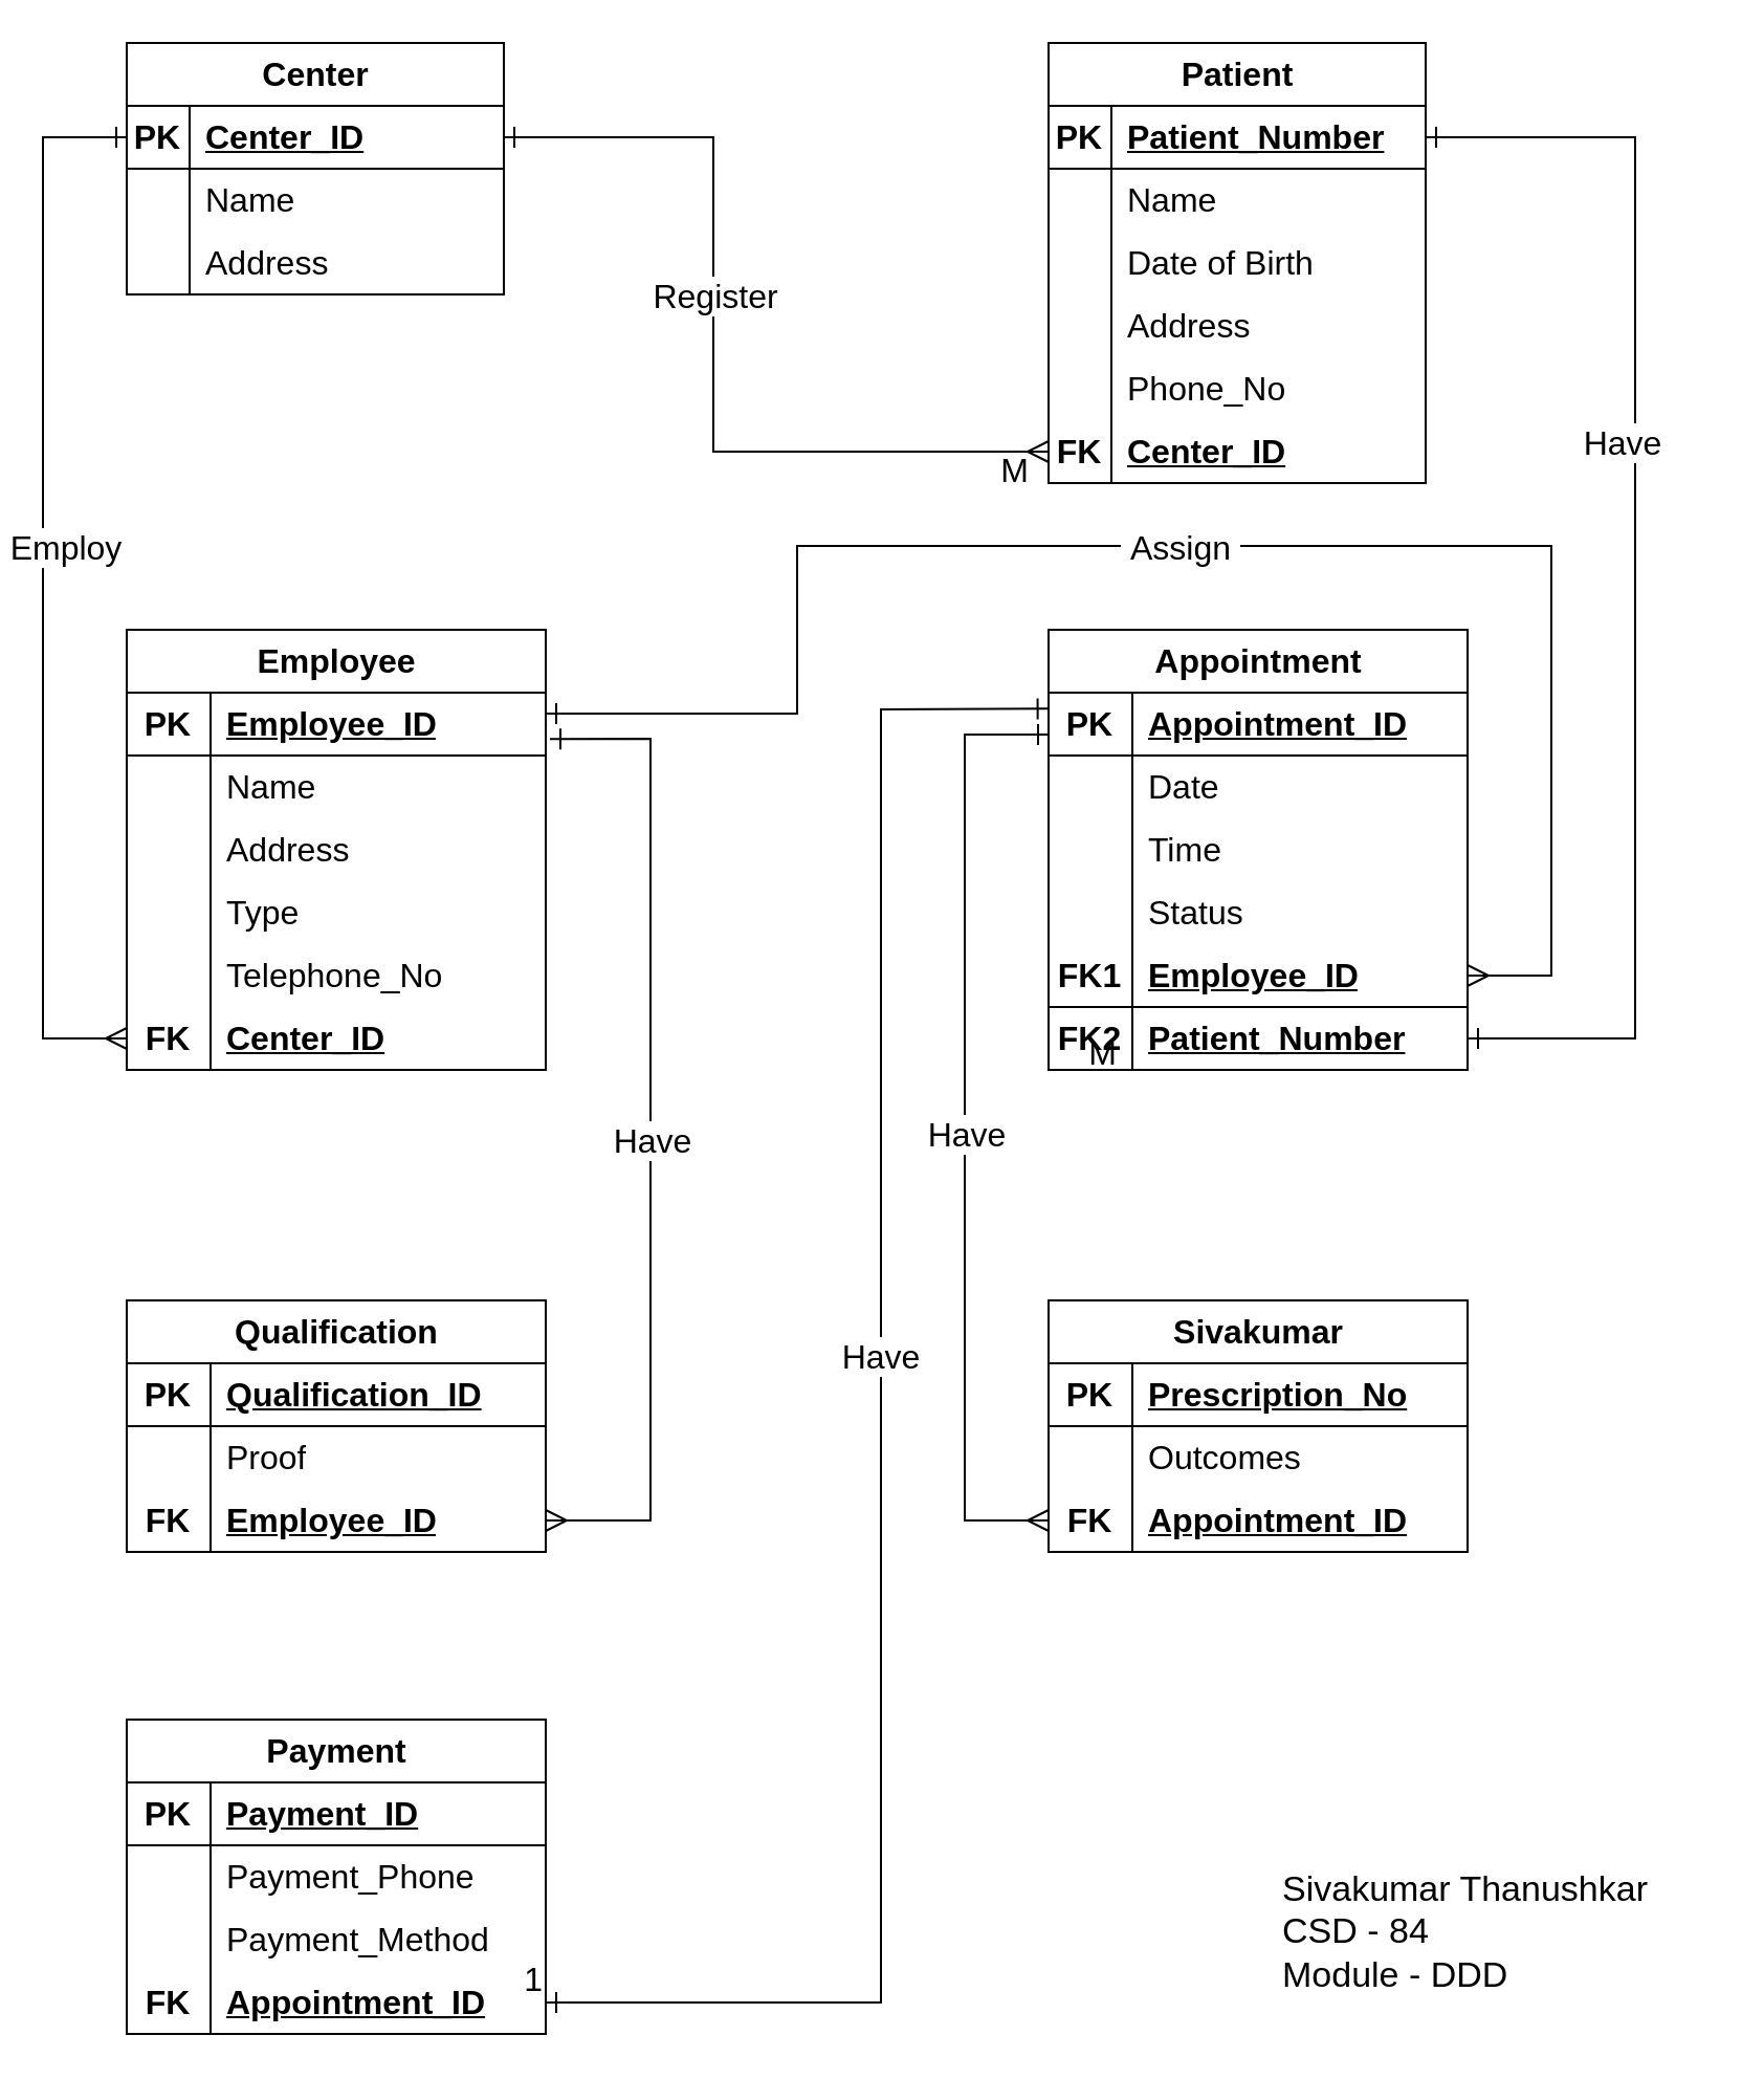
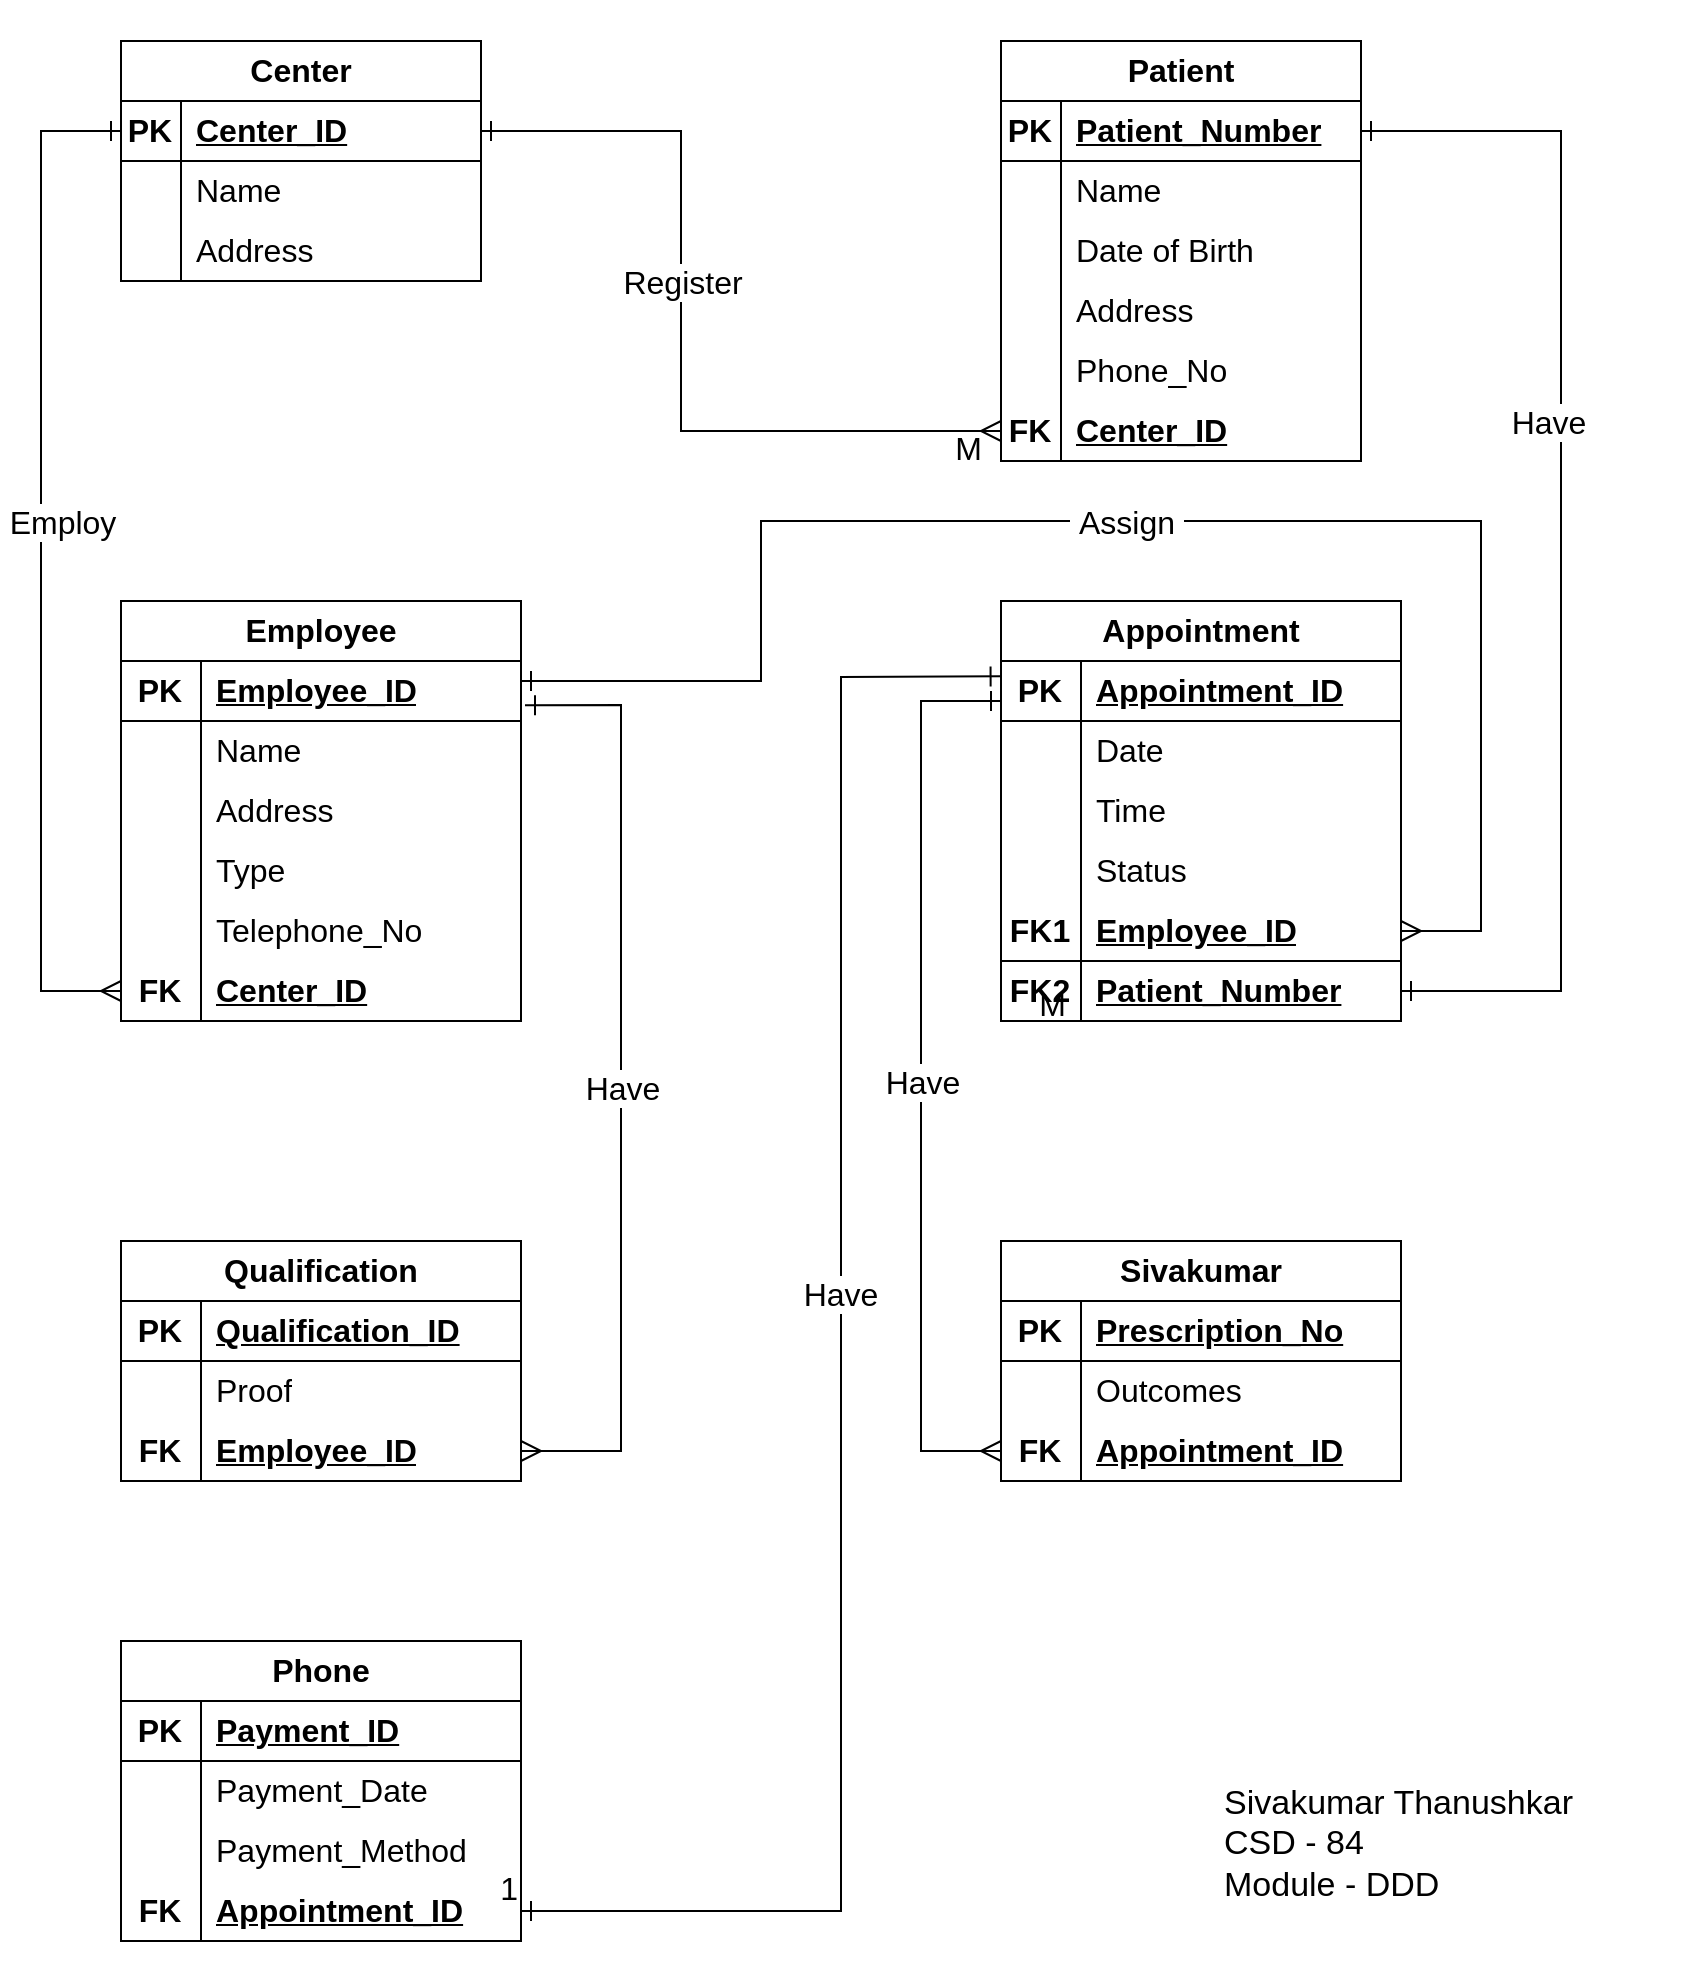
- <mxCell id="104" value="Payment" style="shape=table;startSize=30;container=1;collapsible=1;childLayout=tableLayout;fixedRows=1;rowLines=0;fontStyle=1;align=center;resizeLast=1;html=1;fontSize=16;" parent="1" vertex="1"><mxGeometry x="60" y="820" width="200" height="150" as="geometry" /></mxCell>
+ <mxCell id="104" value="Phone" style="shape=table;startSize=30;container=1;collapsible=1;childLayout=tableLayout;fixedRows=1;rowLines=0;fontStyle=1;align=center;resizeLast=1;html=1;fontSize=16;" parent="1" vertex="1"><mxGeometry x="60" y="820" width="200" height="150" as="geometry" /></mxCell>
- <mxCell id="110" value="Payment_Phone" style="shape=partialRectangle;connectable=0;fillColor=none;top=0;left=0;bottom=0;right=0;align=left;spacingLeft=6;overflow=hidden;whiteSpace=wrap;html=1;fontSize=16;" parent="108" vertex="1"><mxGeometry x="40" width="160" height="30" as="geometry"><mxRectangle width="160" height="30" as="alternateBounds" /></mxGeometry></mxCell>
+ <mxCell id="110" value="Payment_Date" style="shape=partialRectangle;connectable=0;fillColor=none;top=0;left=0;bottom=0;right=0;align=left;spacingLeft=6;overflow=hidden;whiteSpace=wrap;html=1;fontSize=16;" parent="108" vertex="1"><mxGeometry x="40" width="160" height="30" as="geometry"><mxRectangle width="160" height="30" as="alternateBounds" /></mxGeometry></mxCell>
